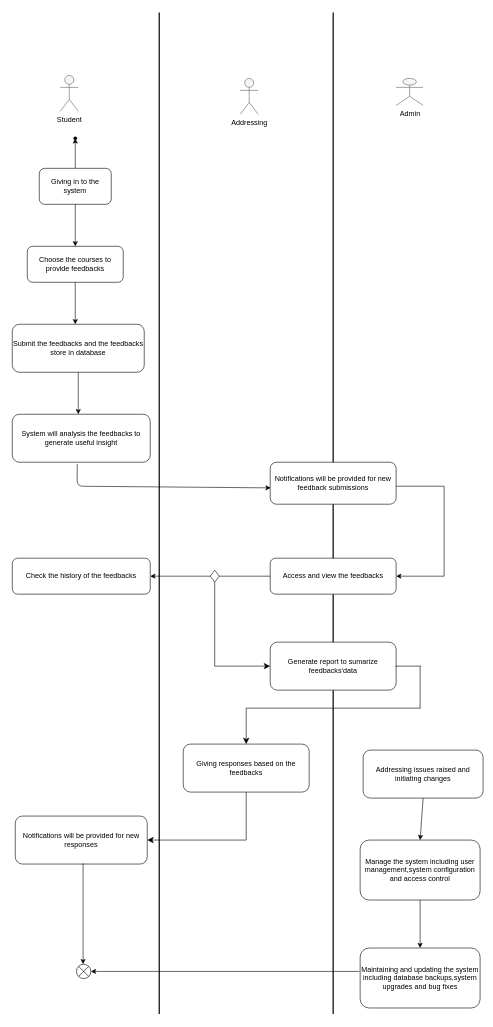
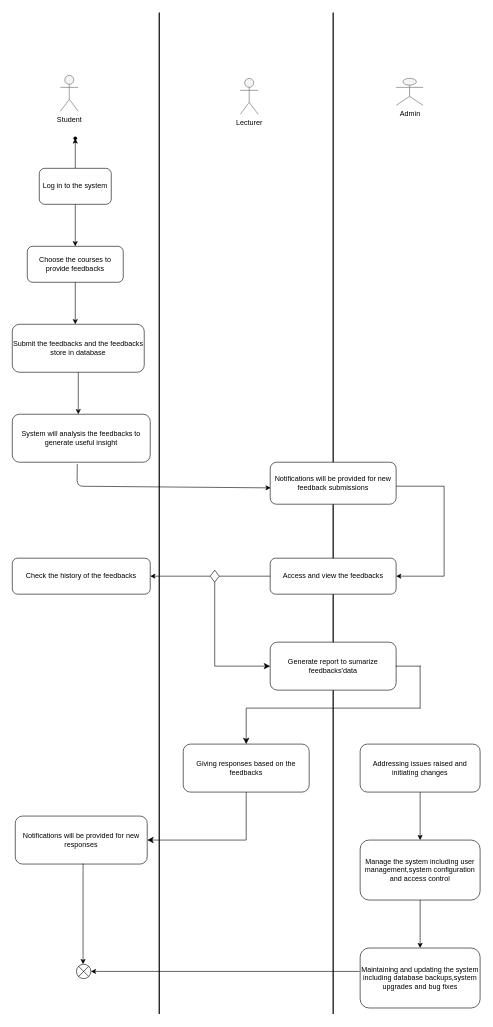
- <mxCell id="3" value="Addressing" style="shape=umlActor;verticalLabelPosition=bottom;verticalAlign=top;html=1;outlineConnect=0;fontColor=#000000;fillColor=#f5f5f5;strokeColor=#666666;" vertex="1" parent="1"><mxGeometry x="400" y="130" width="30" height="60" as="geometry" /></mxCell>
+ <mxCell id="3" value="Lecturer" style="shape=umlActor;verticalLabelPosition=bottom;verticalAlign=top;html=1;outlineConnect=0;fontColor=#000000;fillColor=#f5f5f5;strokeColor=#666666;" vertex="1" parent="1"><mxGeometry x="400" y="130" width="30" height="60" as="geometry" /></mxCell>
- <mxCell id="9" value="Giving in to the system" style="rounded=1;whiteSpace=wrap;html=1;" vertex="1" parent="1"><mxGeometry x="65" y="280" width="120" height="60" as="geometry" /></mxCell>
+ <mxCell id="9" value="Log in to the system" style="rounded=1;whiteSpace=wrap;html=1;" vertex="1" parent="1"><mxGeometry x="65" y="280" width="120" height="60" as="geometry" /></mxCell>
- <mxCell id="31" value="Addressing issues raised and initiating changes" style="rounded=1;whiteSpace=wrap;html=1;" vertex="1" parent="1"><mxGeometry x="605" y="1250" width="200" height="80" as="geometry" /></mxCell>
+ <mxCell id="31" value="Addressing issues raised and initiating changes" style="rounded=1;whiteSpace=wrap;html=1;" vertex="1" parent="1"><mxGeometry x="600" y="1240" width="200" height="80" as="geometry" /></mxCell>
